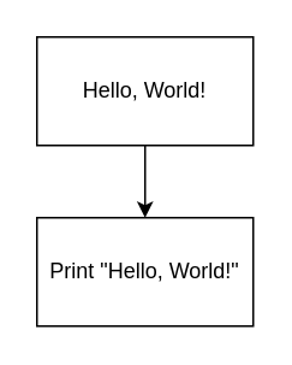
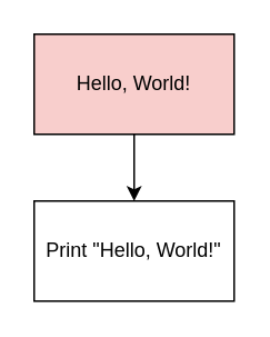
- <mxCell id="3" value="Hello, World!" style="rounded=0;whiteSpace=wrap;html=1;" vertex="1" parent="1"><mxGeometry x="20" y="20" width="120" height="60" as="geometry" /></mxCell>
+ <mxCell id="3" value="Hello, World!" style="rounded=0;whiteSpace=wrap;html=1;fillColor=#f8cecc;" vertex="1" parent="1"><mxGeometry x="20" y="20" width="120" height="60" as="geometry" /></mxCell>
